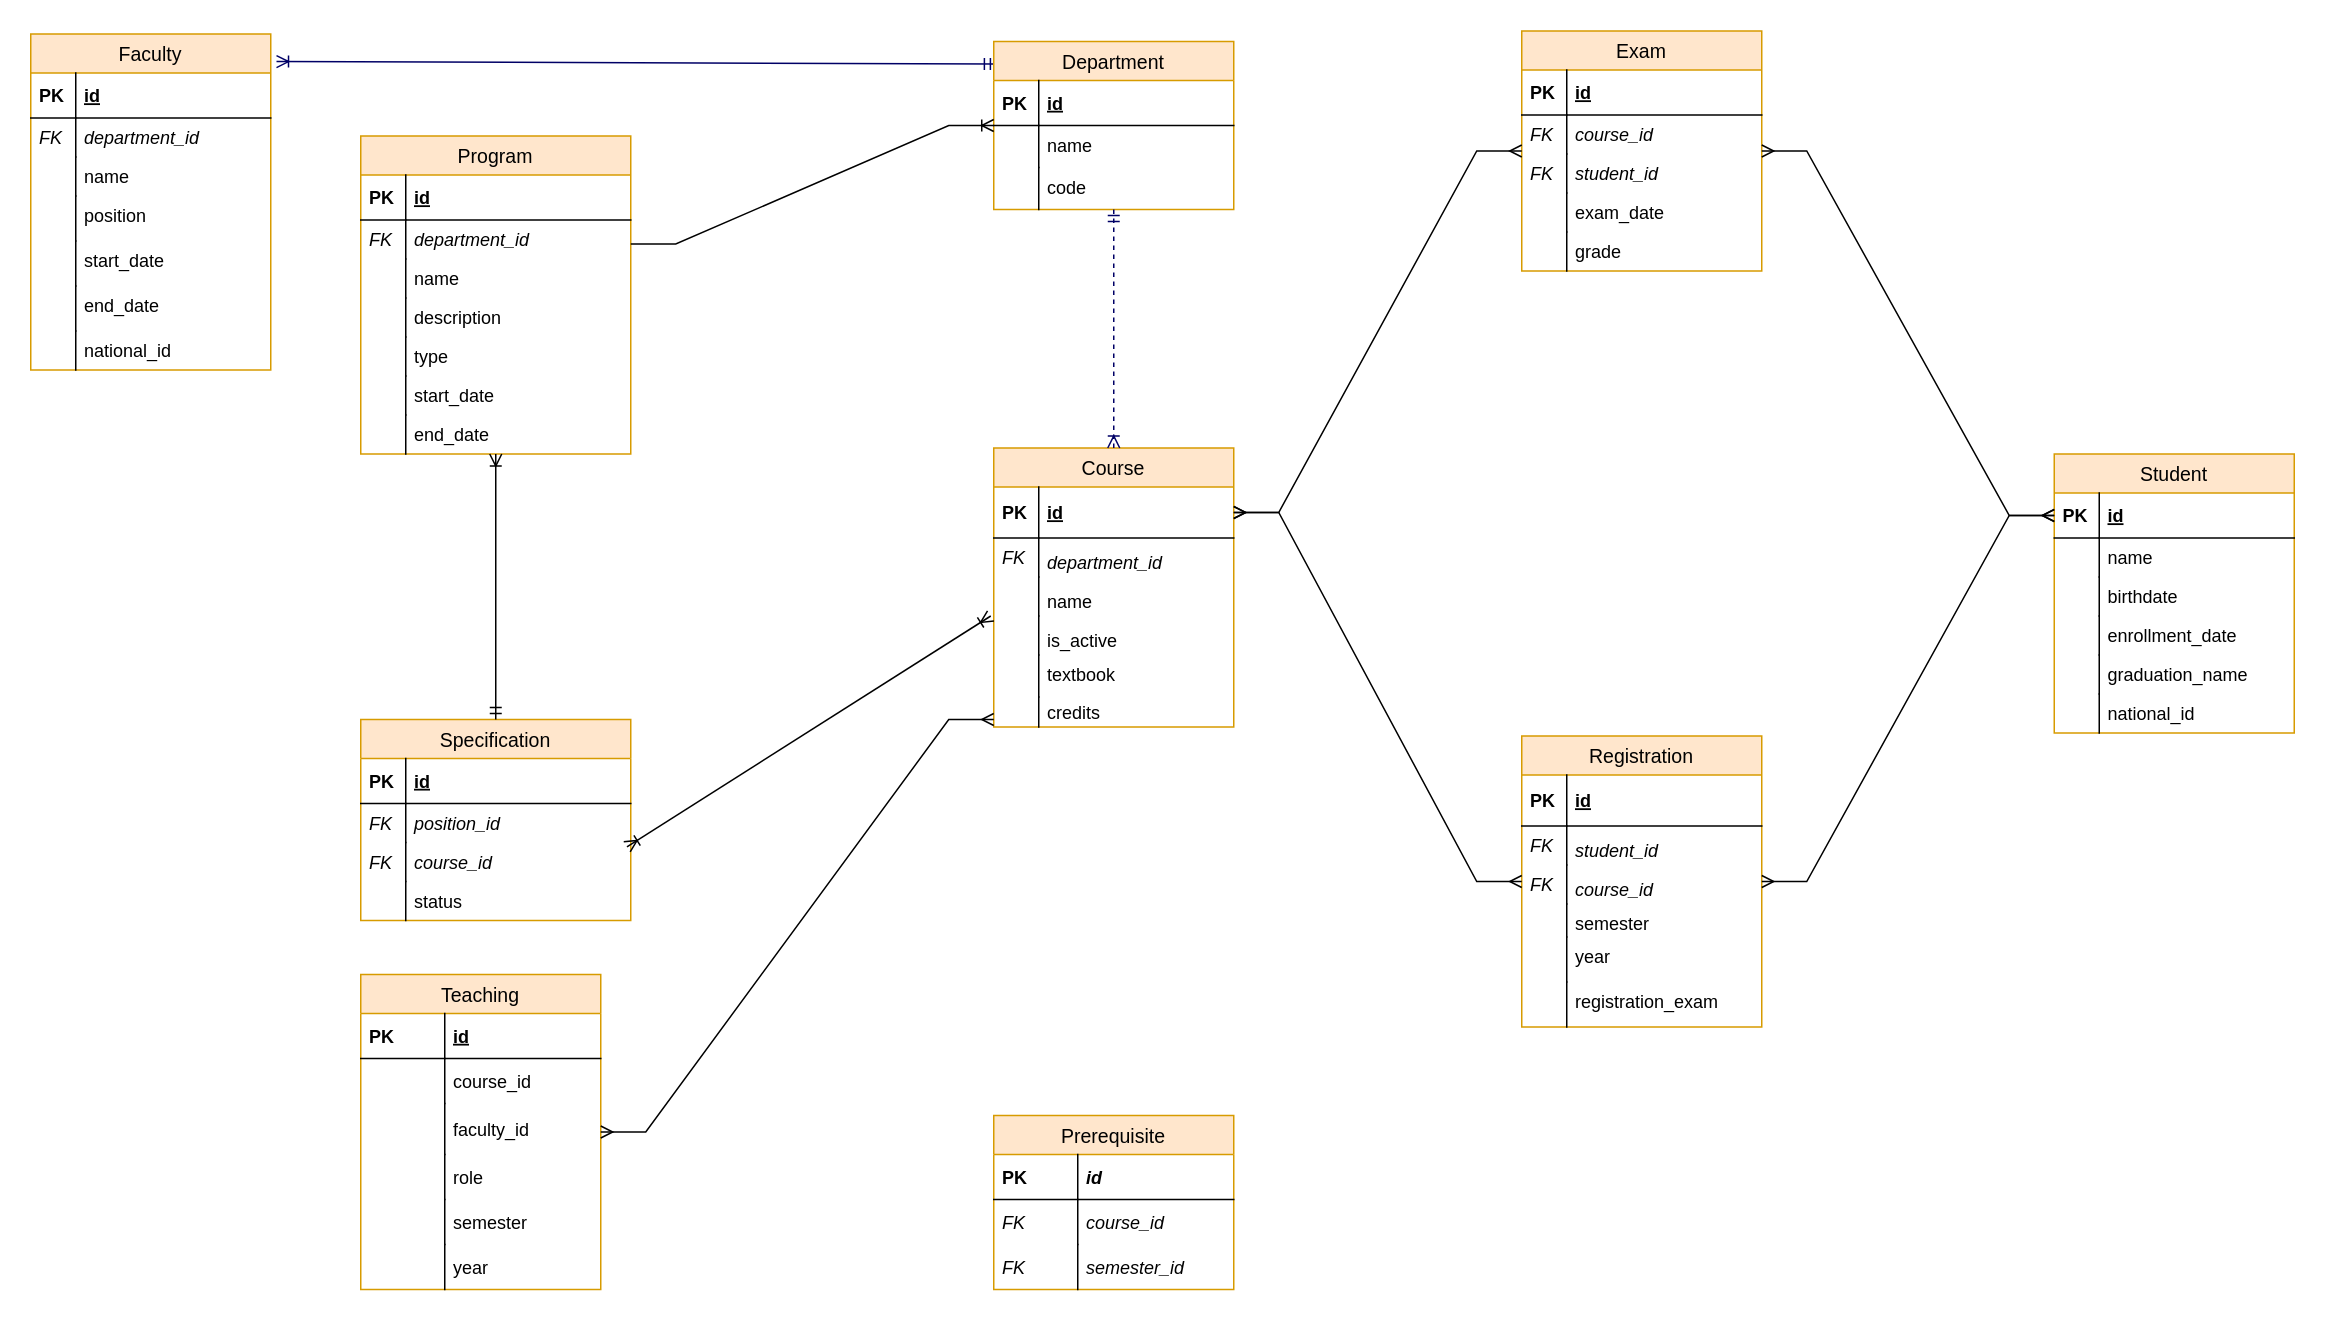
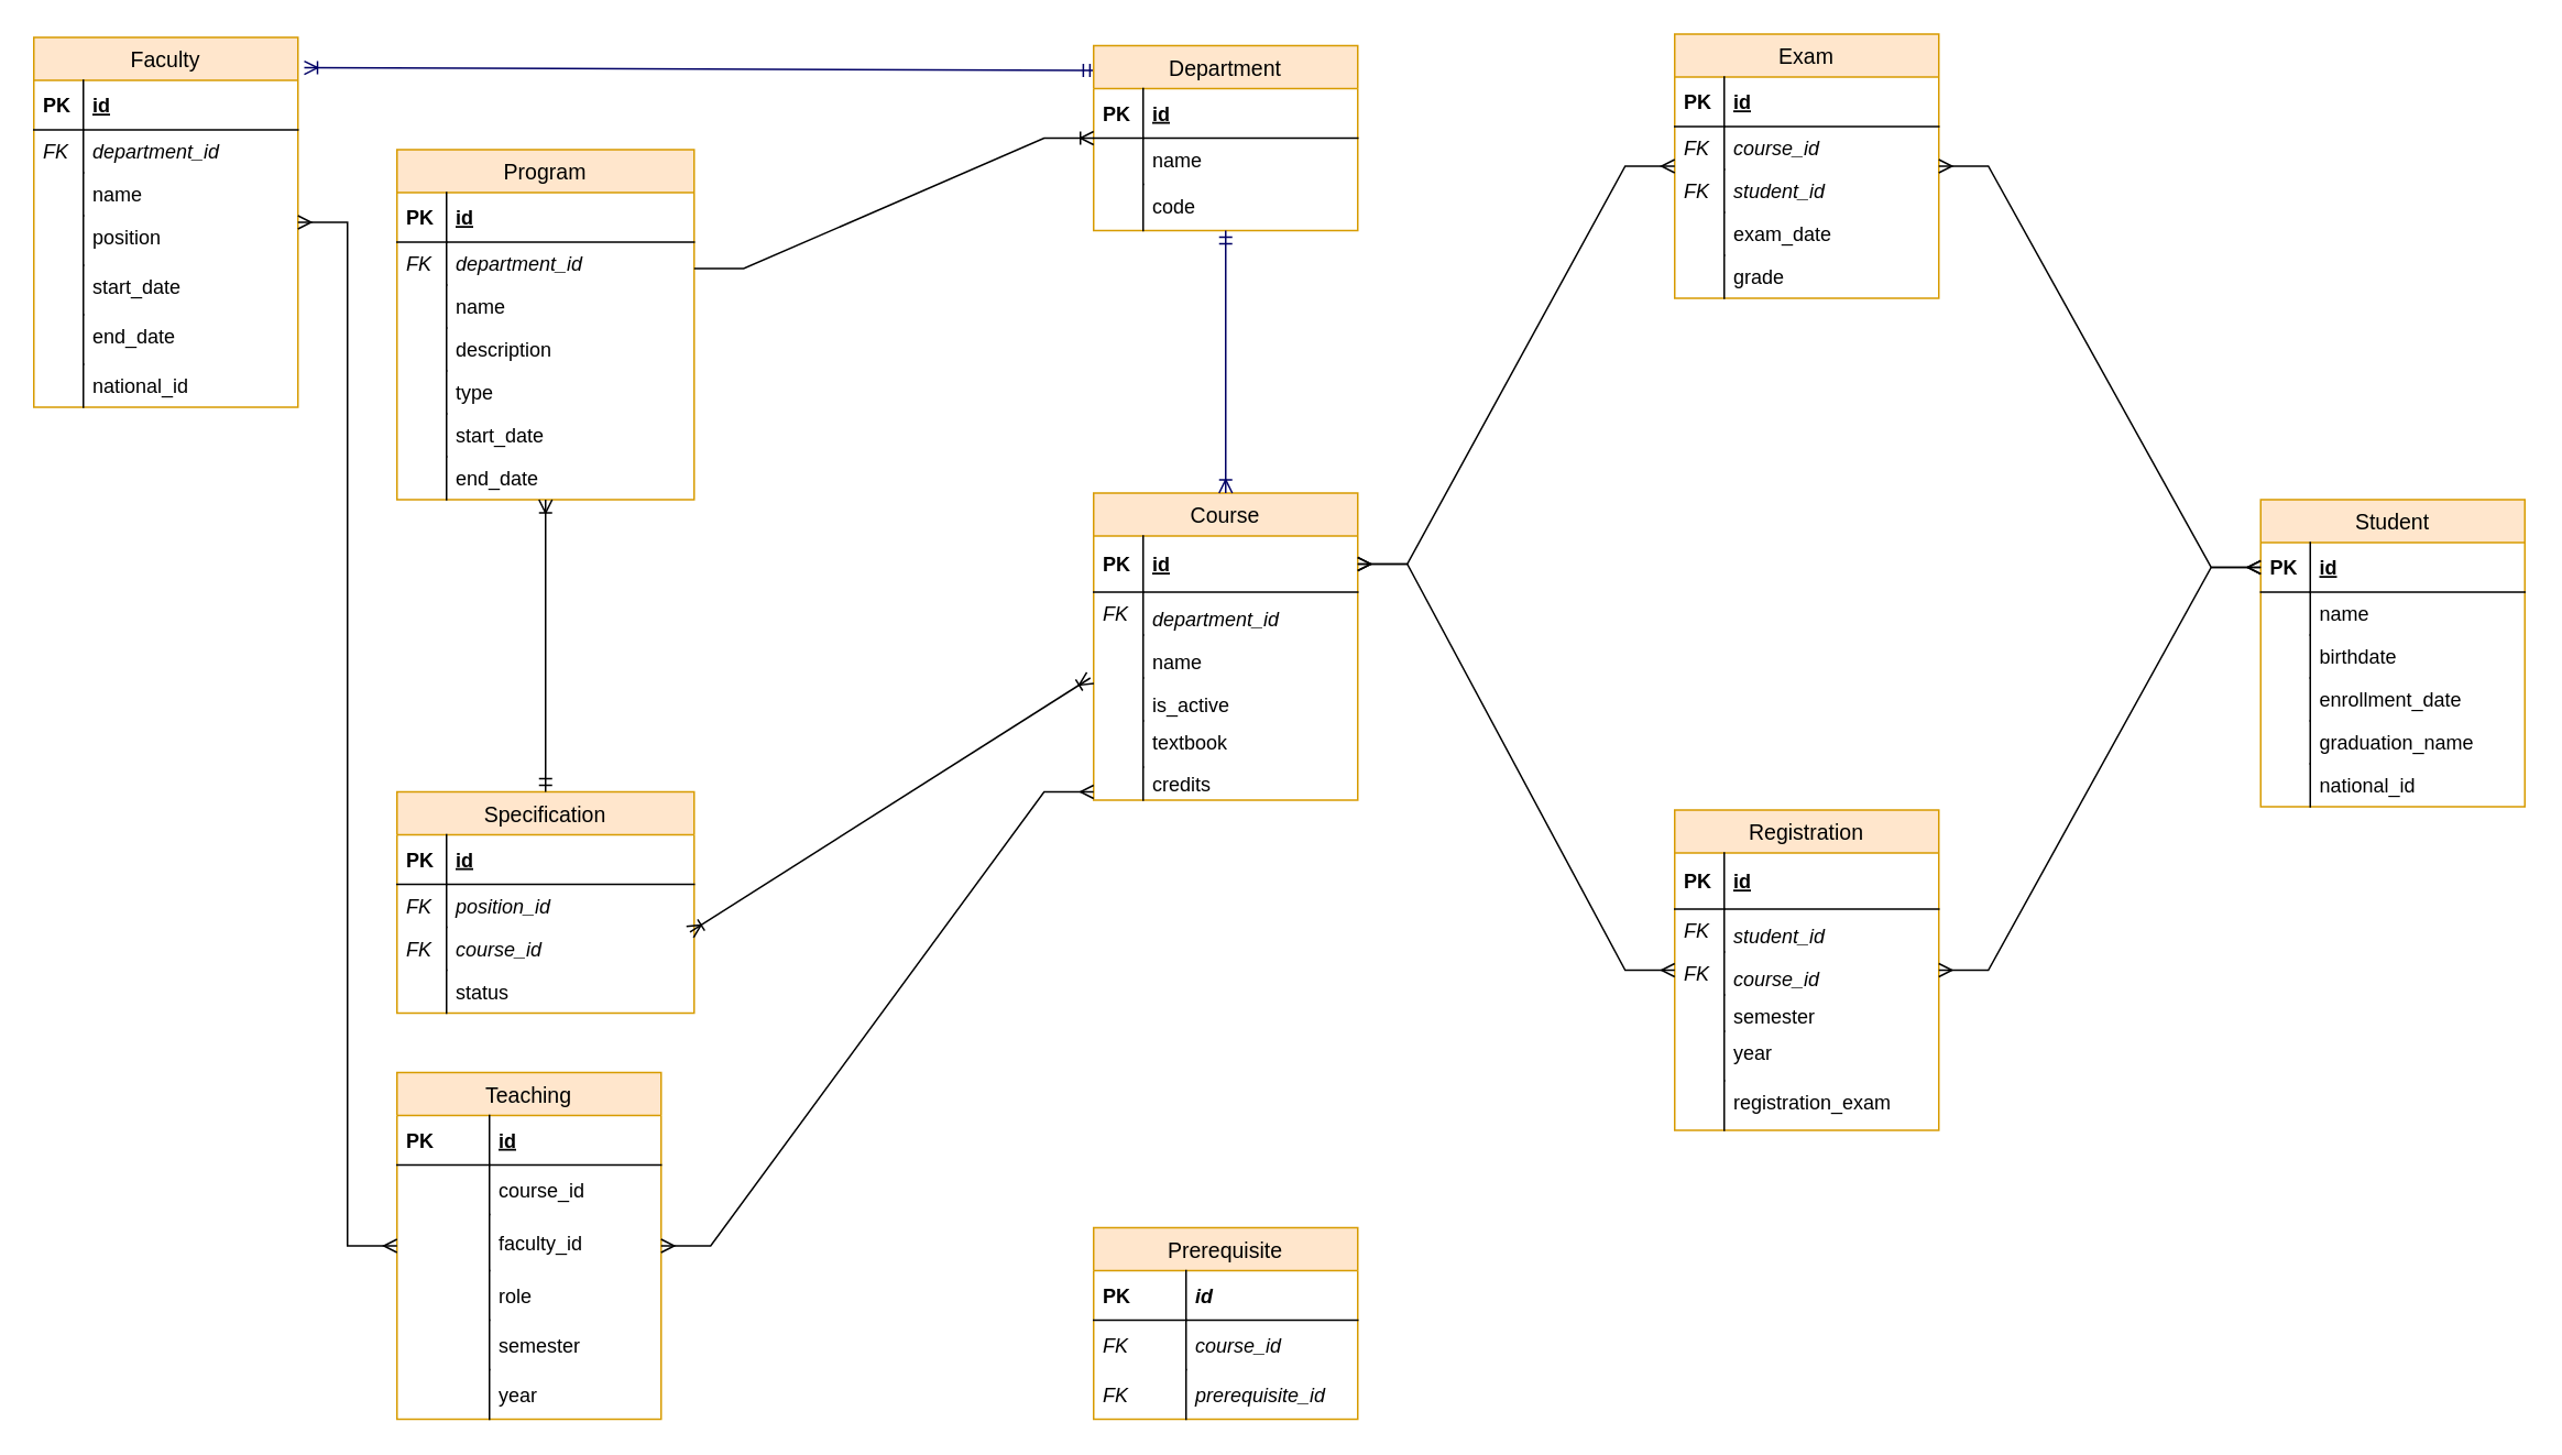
- <mxCell id="64" style="edgeStyle=none;rounded=0;html=1;startArrow=ERmandOne;startFill=0;endArrow=ERoneToMany;endFill=0;jettySize=auto;orthogonalLoop=1;strokeColor=#000066;fontSize=13;entryX=0.5;entryY=0;entryDx=0;entryDy=0;dashed=1;" parent="1" source="18" target="25" edge="1"><mxGeometry relative="1" as="geometry"><mxPoint x="794.08" y="172.01" as="sourcePoint" /><mxPoint x="967" y="119" as="targetPoint" /></mxGeometry></mxCell>
+ <mxCell id="64" style="edgeStyle=none;rounded=0;html=1;startArrow=ERmandOne;startFill=0;endArrow=ERoneToMany;endFill=0;jettySize=auto;orthogonalLoop=1;strokeColor=#000066;fontSize=13;entryX=0.5;entryY=0;entryDx=0;entryDy=0;" parent="1" source="18" target="25" edge="1"><mxGeometry relative="1" as="geometry"><mxPoint x="794.08" y="172.01" as="sourcePoint" /><mxPoint x="967" y="119" as="targetPoint" /></mxGeometry></mxCell>
+ <mxCell id="109" value="" style="edgeStyle=entityRelationEdgeStyle;fontSize=12;html=1;endArrow=ERmany;startArrow=ERmany;rounded=0;" parent="1" source="3" target="51" edge="1"><mxGeometry width="100" height="100" relative="1" as="geometry"><mxPoint x="480" y="250" as="sourcePoint" /><mxPoint x="290" y="230" as="targetPoint" /></mxGeometry></mxCell>
- <mxCell id="97" value="semester_id" style="shape=partialRectangle;top=0;left=0;right=0;bottom=0;align=left;verticalAlign=middle;fillColor=none;spacingLeft=60;spacingRight=4;overflow=hidden;rotatable=0;points=[[0,0.5],[1,0.5]];portConstraint=eastwest;dropTarget=0;fontStyle=2;fontSize=12;strokeColor=none;" parent="92" vertex="1"><mxGeometry y="86" width="160" height="30" as="geometry" /></mxCell>
+ <mxCell id="97" value="prerequisite_id" style="shape=partialRectangle;top=0;left=0;right=0;bottom=0;align=left;verticalAlign=middle;fillColor=none;spacingLeft=60;spacingRight=4;overflow=hidden;rotatable=0;points=[[0,0.5],[1,0.5]];portConstraint=eastwest;dropTarget=0;fontStyle=2;fontSize=12;strokeColor=none;" parent="92" vertex="1"><mxGeometry y="86" width="160" height="30" as="geometry" /></mxCell>
